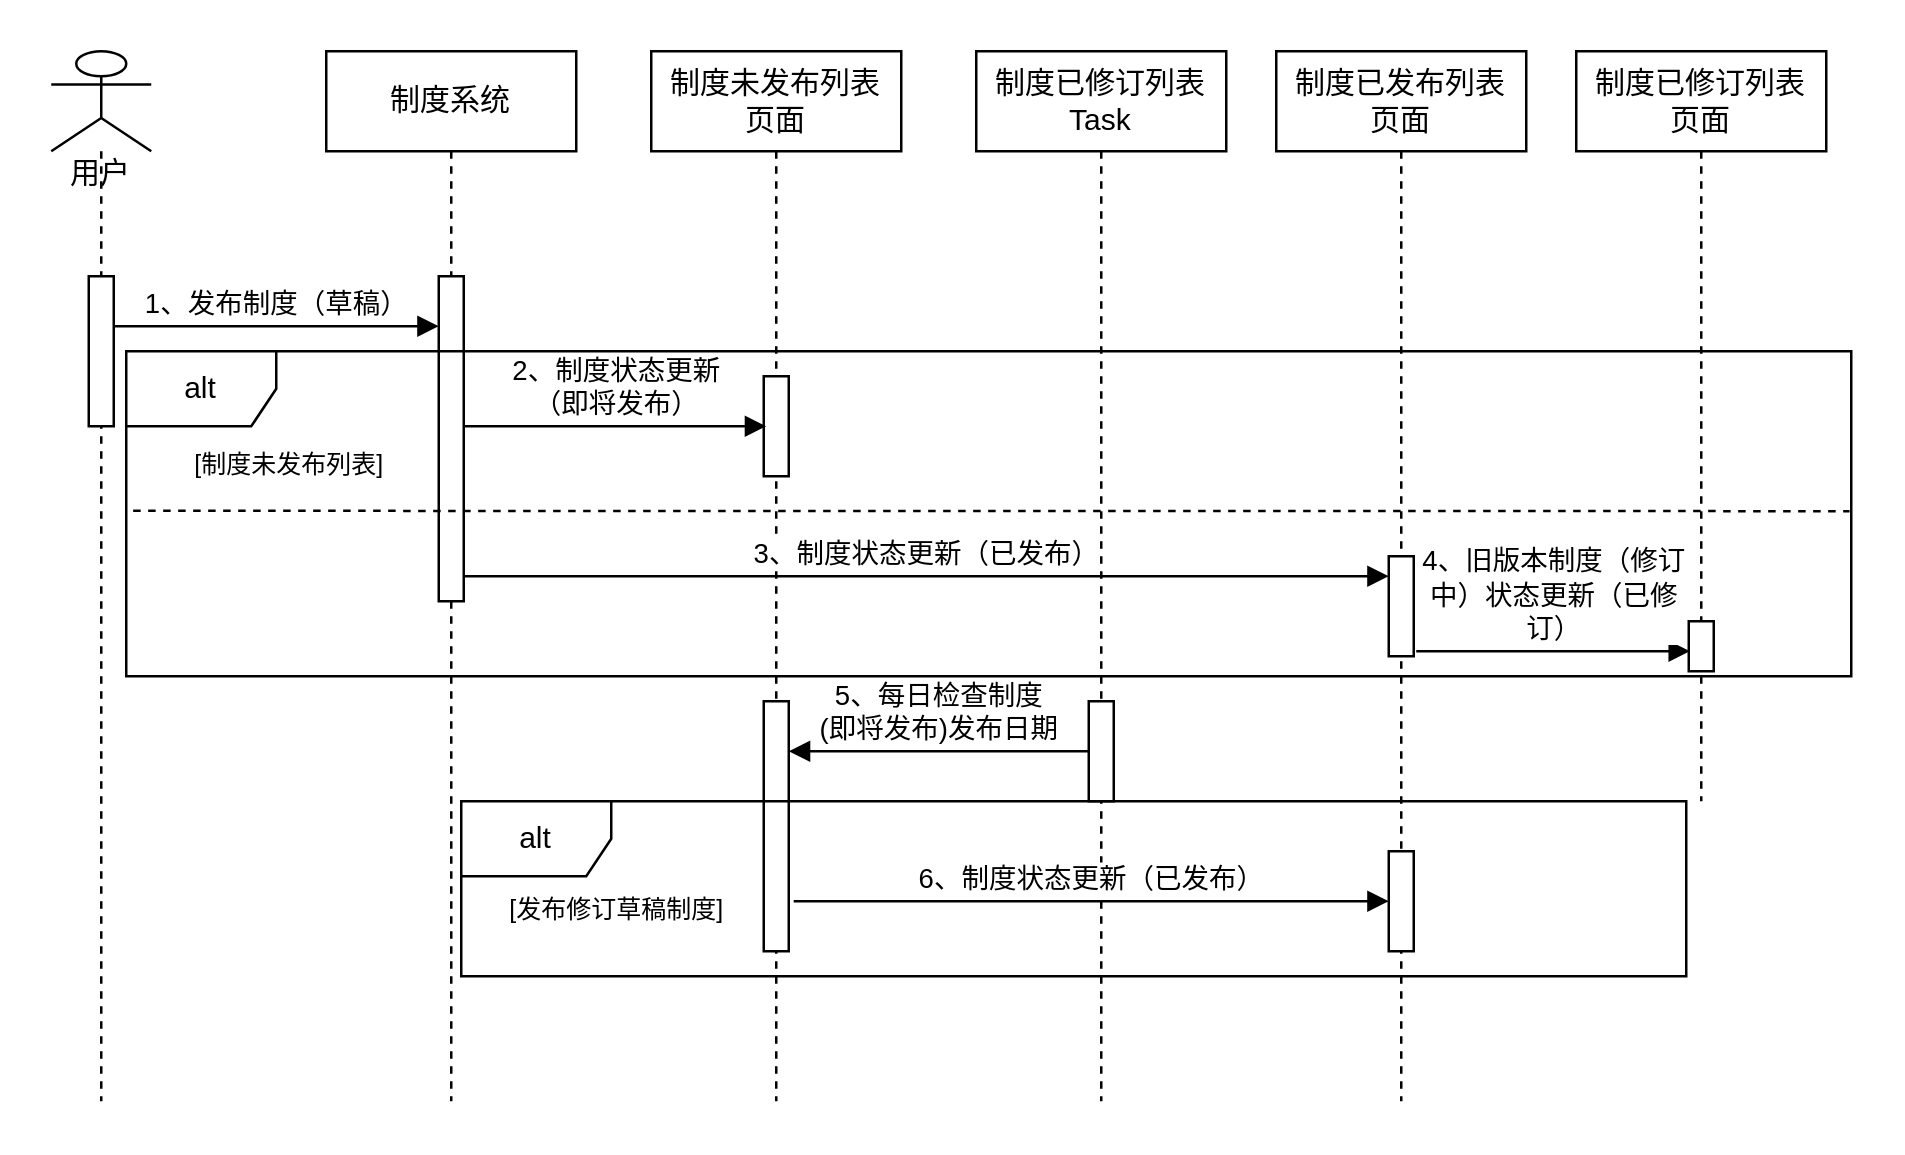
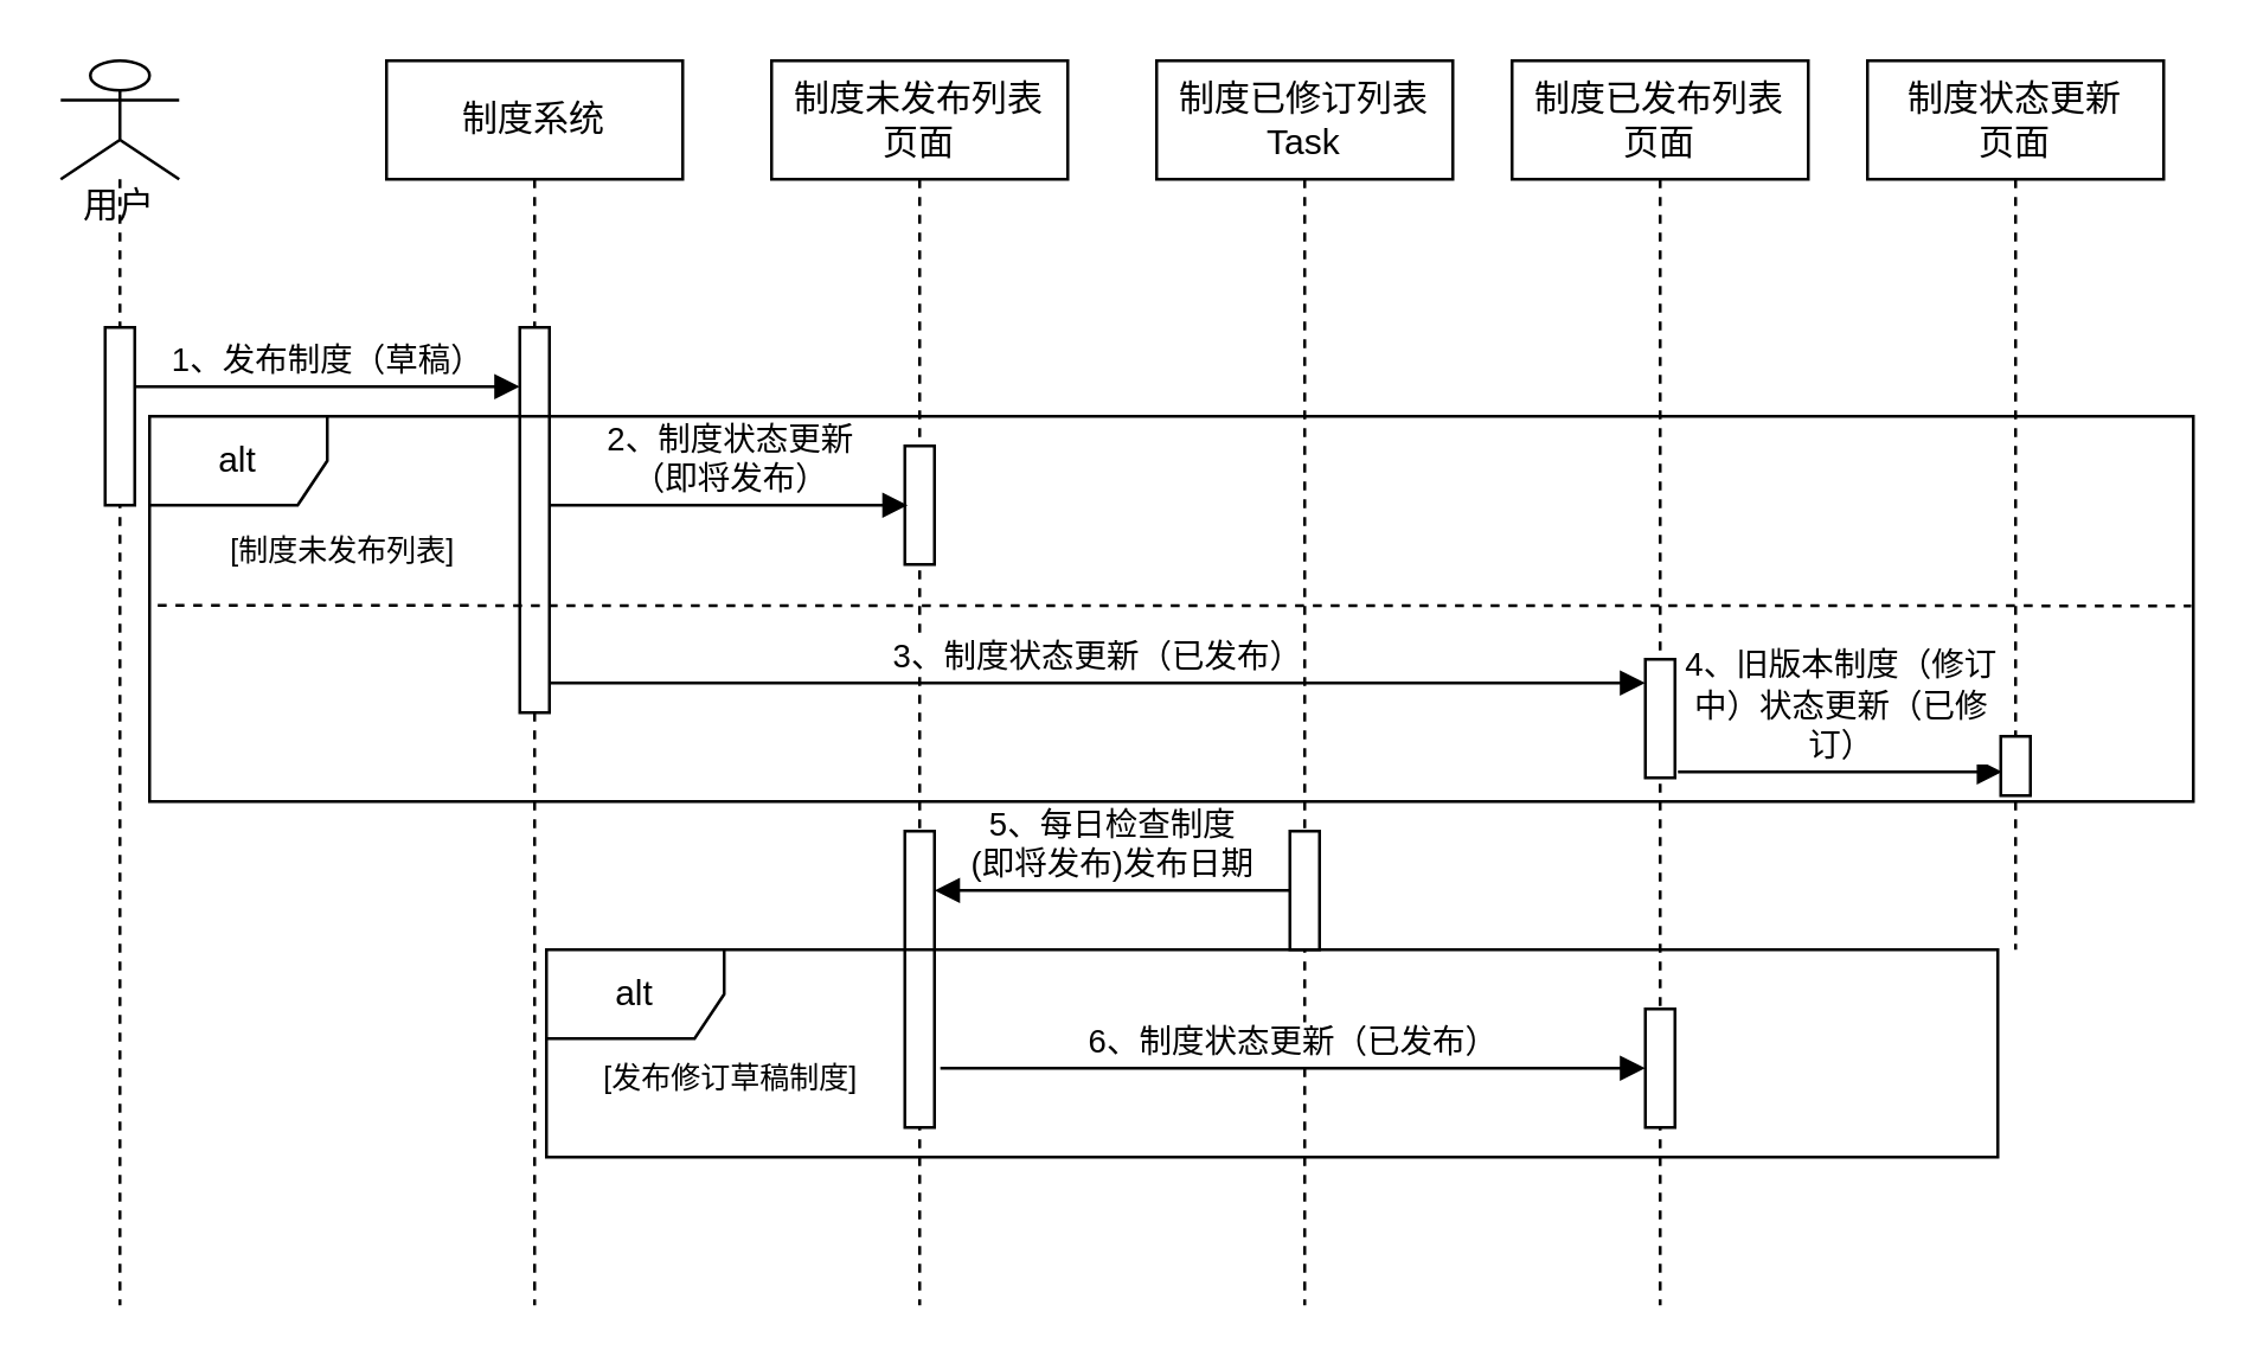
- <mxCell id="24" value="制度已修订列表&lt;div&gt;页面&lt;/div&gt;" style="shape=umlLifeline;perimeter=lifelinePerimeter;whiteSpace=wrap;html=1;container=1;dropTarget=0;collapsible=0;recursiveResize=0;outlineConnect=0;portConstraint=eastwest;newEdgeStyle={&quot;curved&quot;:0,&quot;rounded&quot;:0};" vertex="1" parent="1"><mxGeometry x="630" y="20" width="100" height="300" as="geometry" /></mxCell>
+ <mxCell id="24" value="制度状态更新&lt;div&gt;页面&lt;/div&gt;" style="shape=umlLifeline;perimeter=lifelinePerimeter;whiteSpace=wrap;html=1;container=1;dropTarget=0;collapsible=0;recursiveResize=0;outlineConnect=0;portConstraint=eastwest;newEdgeStyle={&quot;curved&quot;:0,&quot;rounded&quot;:0};" vertex="1" parent="1"><mxGeometry x="630" y="20" width="100" height="300" as="geometry" /></mxCell>
